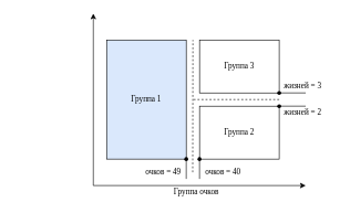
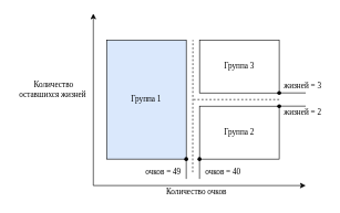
+ <mxCell id="5" value="&lt;font style=&quot;font-size: 12px;&quot;&gt;Количество&lt;br style=&quot;font-size: 12px;&quot;&gt;оставшихся жизней&amp;nbsp;&lt;/font&gt;" style="text;html=1;align=center;verticalAlign=middle;resizable=0;points=[];autosize=1;strokeColor=none;fontFamily=Times New Roman;fontSize=12;" parent="1" vertex="1"><mxGeometry x="20" y="120" width="120" height="30" as="geometry" /></mxCell>
- <mxCell id="4" value="&lt;font style=&quot;font-size: 12px&quot;&gt;Группа очков&lt;/font&gt;" style="text;html=1;align=center;verticalAlign=middle;resizable=0;points=[];autosize=1;strokeColor=none;fontFamily=Times New Roman;" parent="1" vertex="1"><mxGeometry x="240" y="280" width="110" height="20" as="geometry" /></mxCell>
+ <mxCell id="4" value="&lt;font style=&quot;font-size: 12px&quot;&gt;Количество очков&lt;/font&gt;" style="text;html=1;align=center;verticalAlign=middle;resizable=0;points=[];autosize=1;strokeColor=none;fontFamily=Times New Roman;" parent="1" vertex="1"><mxGeometry x="240" y="280" width="110" height="20" as="geometry" /></mxCell>
